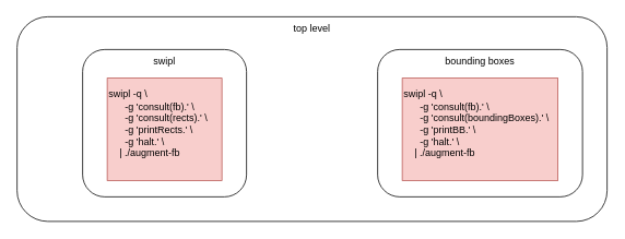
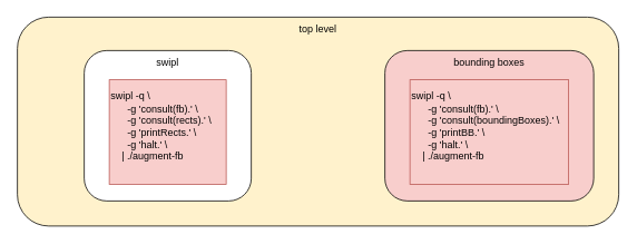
- <mxCell id="5" value="bounding boxes" style="rounded=1;whiteSpace=wrap;html=1;verticalAlign=top;" parent="1" vertex="1"><mxGeometry x="460" y="60" width="250" height="180" as="geometry" /></mxCell>
+ <mxCell id="5" value="bounding boxes" style="rounded=1;whiteSpace=wrap;html=1;verticalAlign=top;fillColor=#f8cecc;" parent="1" vertex="1"><mxGeometry x="460" y="60" width="250" height="180" as="geometry" /></mxCell>
- <mxCell id="2" value="top level" style="rounded=1;whiteSpace=wrap;html=1;verticalAlign=top;" vertex="1" parent="1"><mxGeometry x="20" y="20" width="720" height="250" as="geometry" /></mxCell>
+ <mxCell id="2" value="top level" style="rounded=1;whiteSpace=wrap;html=1;verticalAlign=top;fillColor=#fff2cc;" vertex="1" parent="1"><mxGeometry x="20" y="20" width="720" height="250" as="geometry" /></mxCell>
